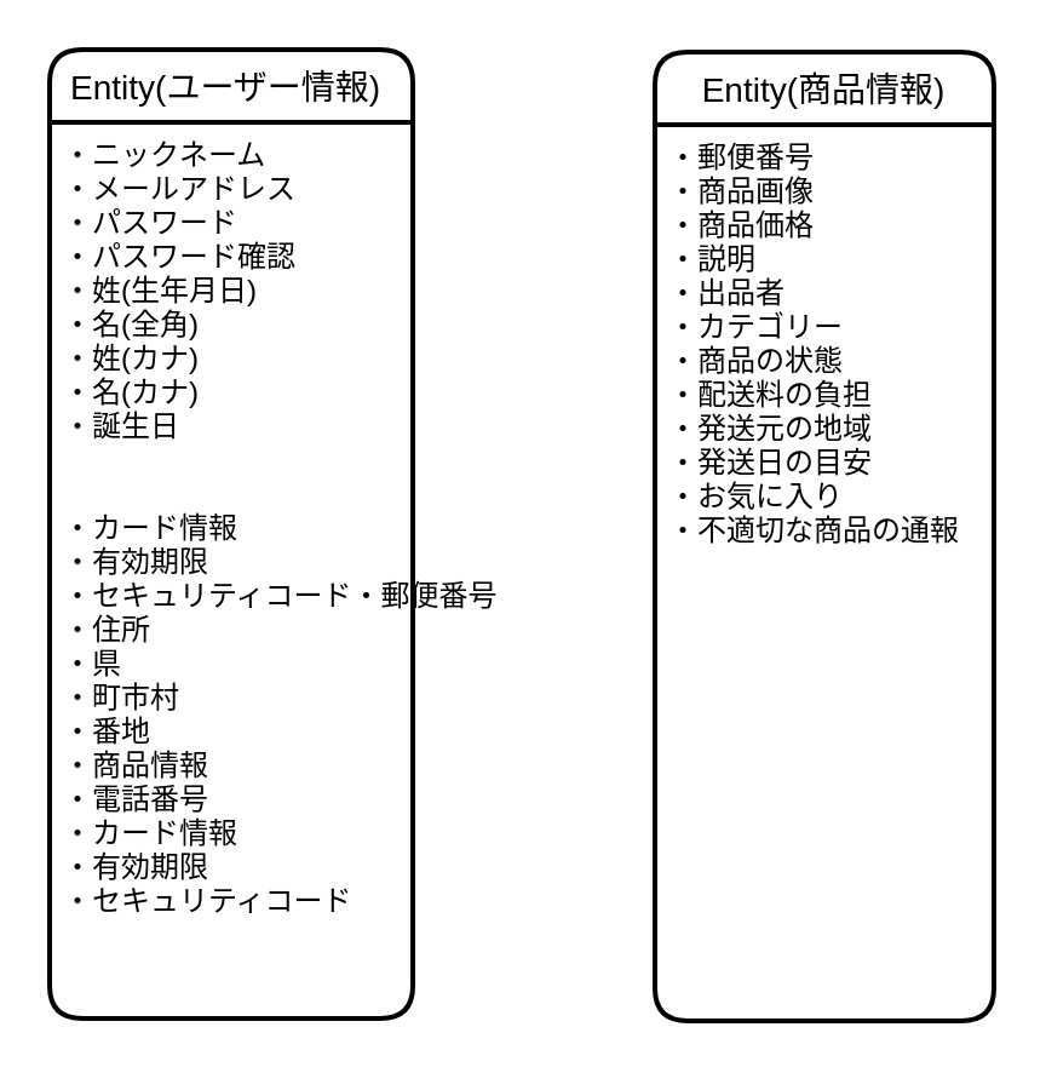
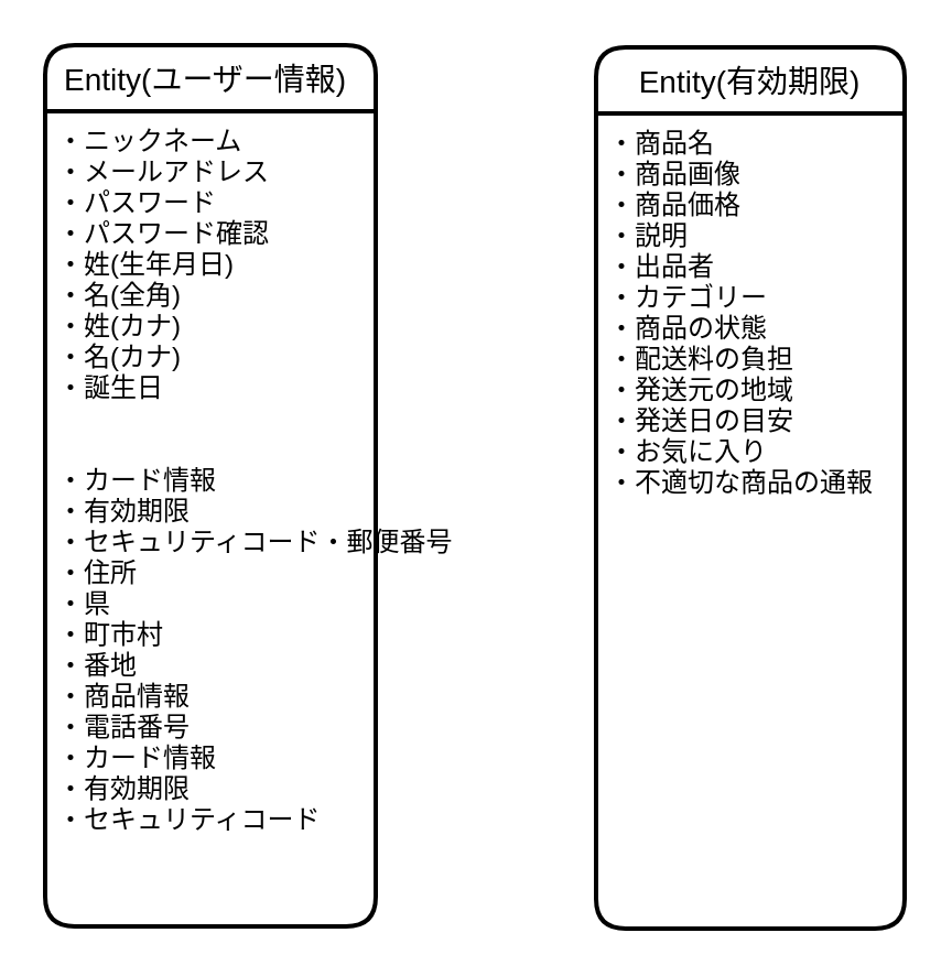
- <mxCell id="4" value="Entity(商品情報)" style="swimlane;childLayout=stackLayout;horizontal=1;startSize=30;horizontalStack=0;rounded=1;fontSize=14;fontStyle=0;strokeWidth=2;resizeParent=0;resizeLast=1;shadow=0;dashed=0;align=center;" vertex="1" parent="1"><mxGeometry x="270" y="21" width="140" height="400" as="geometry" /></mxCell>
+ <mxCell id="4" value="Entity(有効期限)" style="swimlane;childLayout=stackLayout;horizontal=1;startSize=30;horizontalStack=0;rounded=1;fontSize=14;fontStyle=0;strokeWidth=2;resizeParent=0;resizeLast=1;shadow=0;dashed=0;align=center;" vertex="1" parent="1"><mxGeometry x="270" y="21" width="140" height="400" as="geometry" /></mxCell>
- <mxCell id="5" value="・郵便番号&#10;・商品画像&#10;・商品価格&#10;・説明&#10;・出品者&#10;・カテゴリー&#10;・商品の状態&#10;・配送料の負担&#10;・発送元の地域&#10;・発送日の目安&#10;・お気に入り&#10;・不適切な商品の通報" style="align=left;strokeColor=none;fillColor=none;spacingLeft=4;fontSize=12;verticalAlign=top;resizable=0;rotatable=0;part=1;" vertex="1" parent="4"><mxGeometry y="30" width="140" height="370" as="geometry" /></mxCell>
+ <mxCell id="5" value="・商品名&#10;・商品画像&#10;・商品価格&#10;・説明&#10;・出品者&#10;・カテゴリー&#10;・商品の状態&#10;・配送料の負担&#10;・発送元の地域&#10;・発送日の目安&#10;・お気に入り&#10;・不適切な商品の通報" style="align=left;strokeColor=none;fillColor=none;spacingLeft=4;fontSize=12;verticalAlign=top;resizable=0;rotatable=0;part=1;" vertex="1" parent="4"><mxGeometry y="30" width="140" height="370" as="geometry" /></mxCell>
